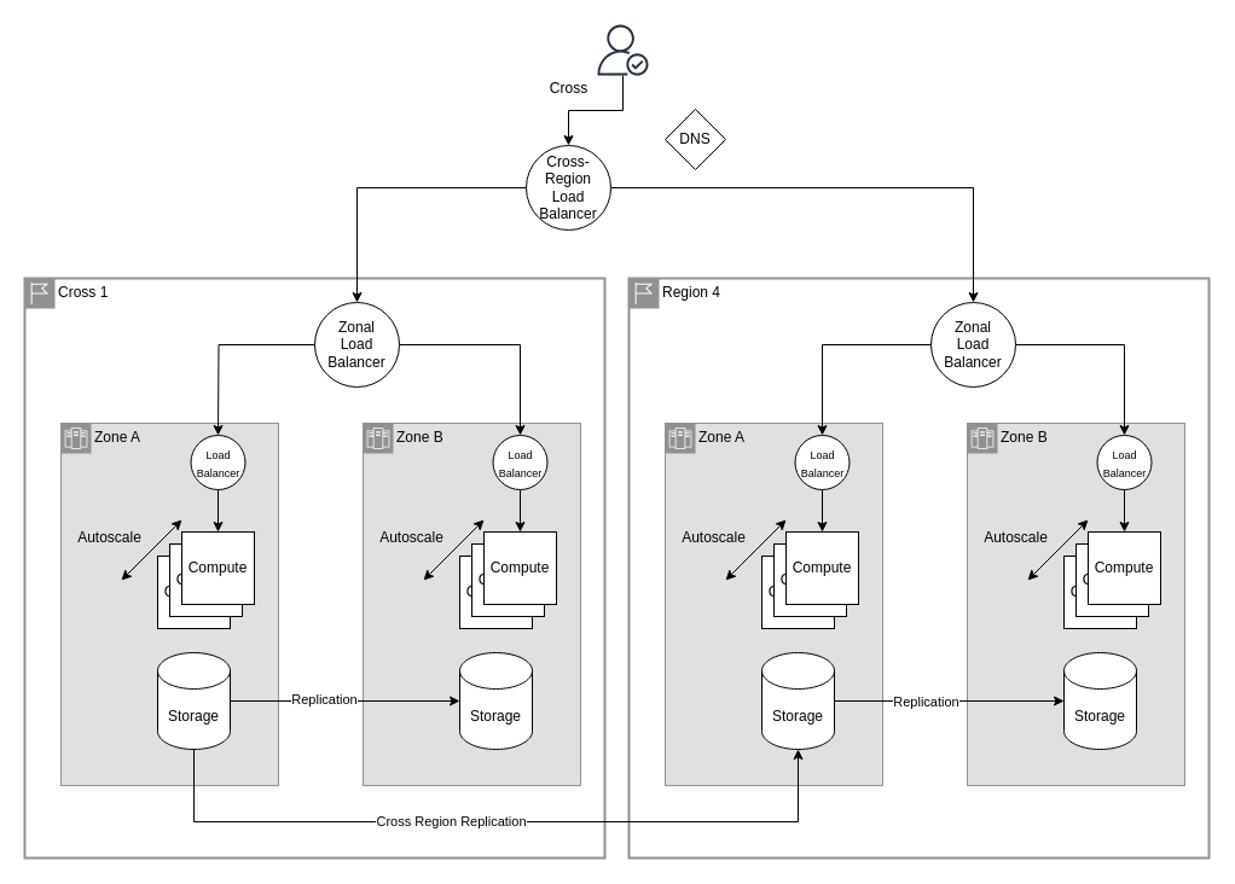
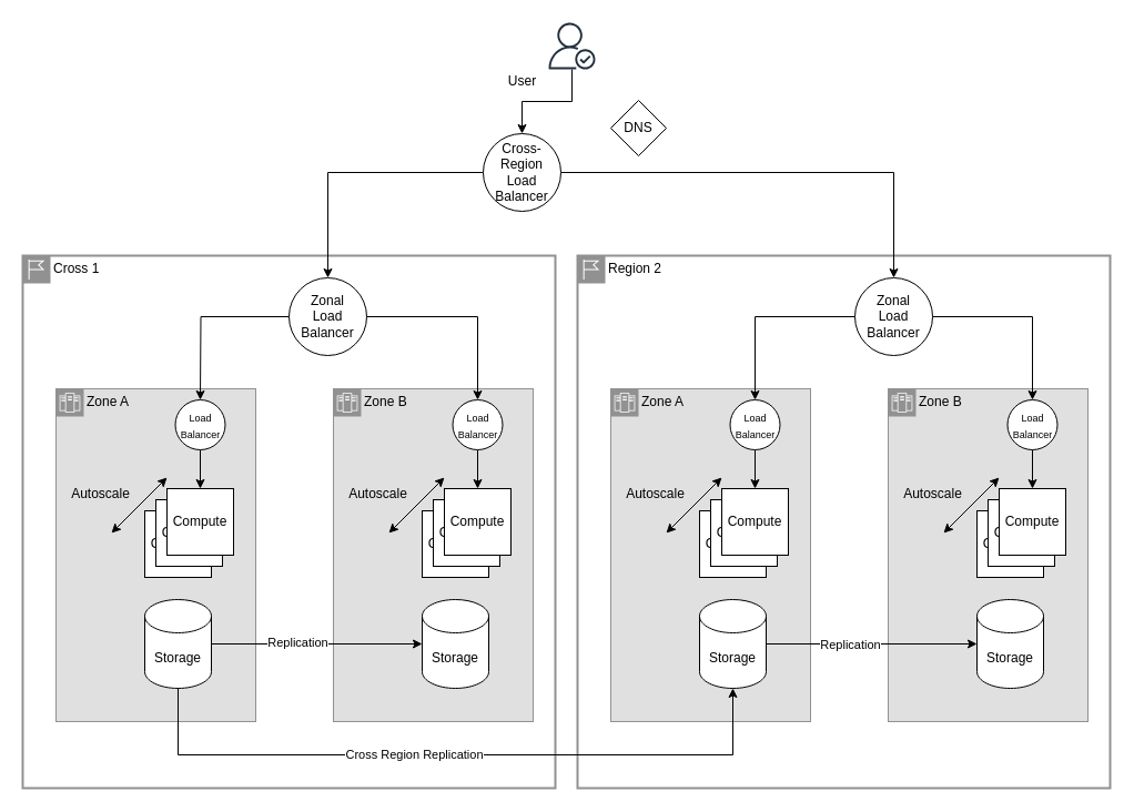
- <mxCell id="58" value="Cross" style="text;html=1;align=center;verticalAlign=middle;resizable=0;points=[];autosize=1;strokeColor=none;fillColor=none;" vertex="1" parent="1"><mxGeometry x="445" y="58" width="50" height="30" as="geometry" /></mxCell>
+ <mxCell id="58" value="User" style="text;html=1;align=center;verticalAlign=middle;resizable=0;points=[];autosize=1;strokeColor=none;fillColor=none;" vertex="1" parent="1"><mxGeometry x="445" y="58" width="50" height="30" as="geometry" /></mxCell>
- <mxCell id="2" value="Region 4" style="shape=mxgraph.ibm.box;prType=region;fontStyle=0;verticalAlign=top;align=left;spacingLeft=32;spacingTop=4;fillColor=none;rounded=0;whiteSpace=wrap;html=1;strokeColor=#919191;strokeWidth=2;dashed=0;container=1;spacing=-4;collapsible=0;expand=0;recursiveResize=0;" vertex="1" parent="1"><mxGeometry x="520" y="230" width="480" height="480" as="geometry" /></mxCell>
+ <mxCell id="2" value="Region 2" style="shape=mxgraph.ibm.box;prType=region;fontStyle=0;verticalAlign=top;align=left;spacingLeft=32;spacingTop=4;fillColor=none;rounded=0;whiteSpace=wrap;html=1;strokeColor=#919191;strokeWidth=2;dashed=0;container=1;spacing=-4;collapsible=0;expand=0;recursiveResize=0;" vertex="1" parent="1"><mxGeometry x="520" y="230" width="480" height="480" as="geometry" /></mxCell>
